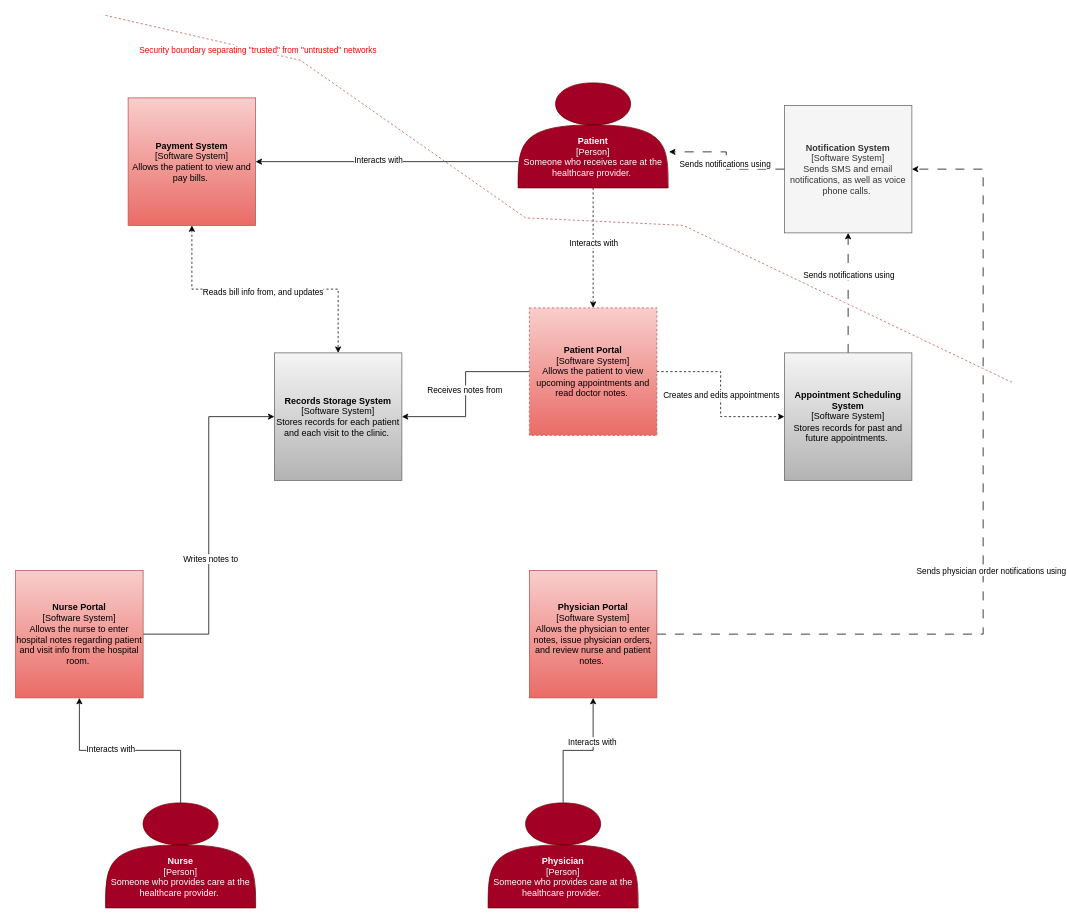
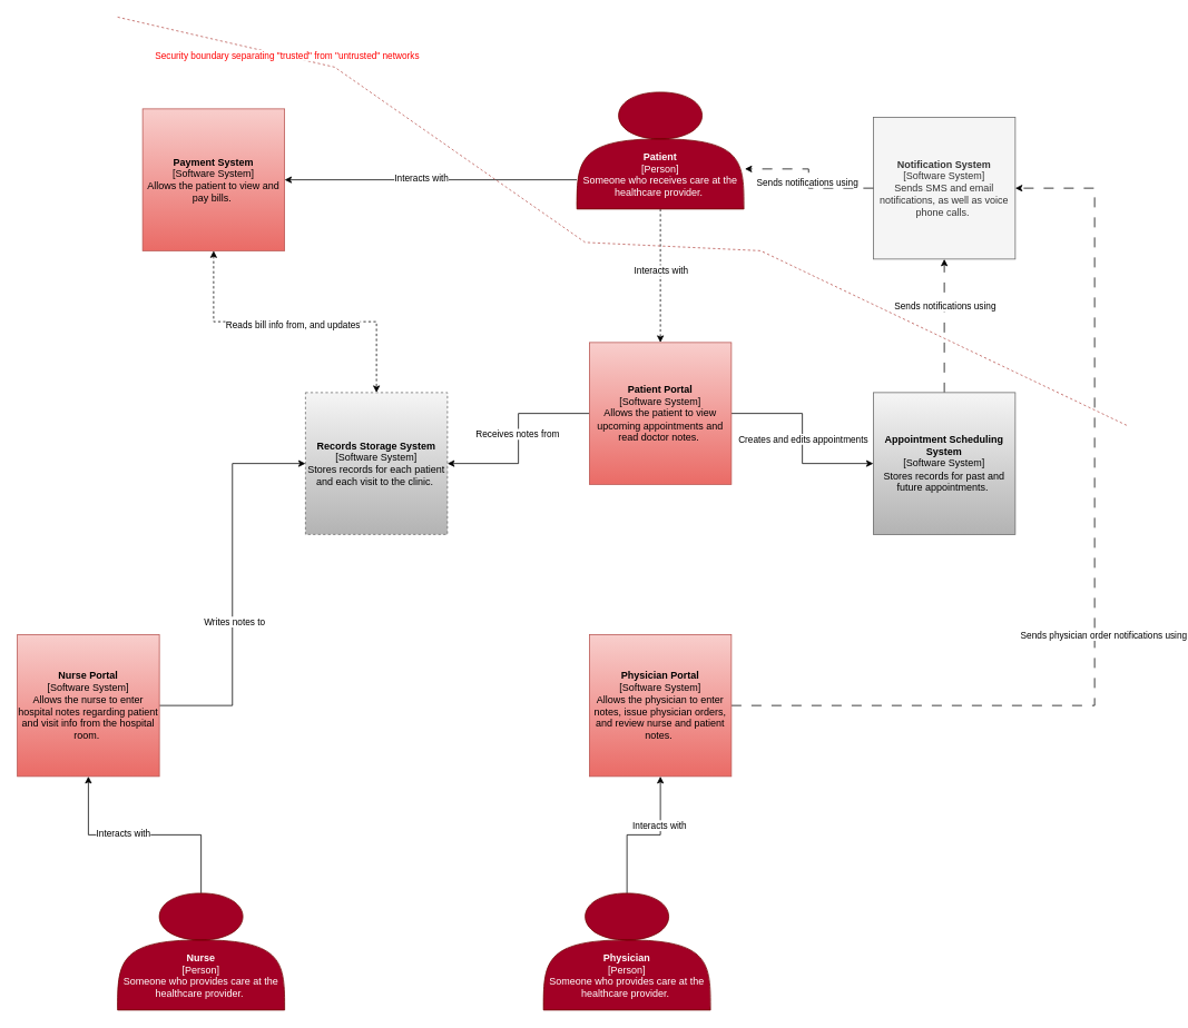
- <mxCell id="11" value="&lt;div style=&quot;&quot;&gt;&lt;b style=&quot;background-color: initial;&quot;&gt;Patient Portal&lt;/b&gt;&lt;/div&gt;[Software System]&lt;br&gt;Allows the patient to view upcoming appointments and read doctor notes.&amp;nbsp;" style="whiteSpace=wrap;html=1;aspect=fixed;fillColor=#f8cecc;strokeColor=#b85450;fillStyle=solid;gradientColor=#ea6b66;dashed=1;" parent="1" vertex="1"><mxGeometry x="705" y="410" width="170" height="170" as="geometry" /></mxCell>
+ <mxCell id="11" value="&lt;div style=&quot;&quot;&gt;&lt;b style=&quot;background-color: initial;&quot;&gt;Patient Portal&lt;/b&gt;&lt;/div&gt;[Software System]&lt;br&gt;Allows the patient to view upcoming appointments and read doctor notes.&amp;nbsp;" style="whiteSpace=wrap;html=1;aspect=fixed;fillColor=#f8cecc;strokeColor=#b85450;fillStyle=solid;gradientColor=#ea6b66;" parent="1" vertex="1"><mxGeometry x="705" y="410" width="170" height="170" as="geometry" /></mxCell>
- <mxCell id="9" style="edgeStyle=orthogonalEdgeStyle;rounded=0;orthogonalLoop=1;jettySize=auto;html=1;entryX=0;entryY=0.5;entryDx=0;entryDy=0;dashed=1;" parent="1" source="11" target="15" edge="1"><mxGeometry relative="1" as="geometry" /></mxCell>
+ <mxCell id="9" style="edgeStyle=orthogonalEdgeStyle;rounded=0;orthogonalLoop=1;jettySize=auto;html=1;entryX=0;entryY=0.5;entryDx=0;entryDy=0;" parent="1" source="11" target="15" edge="1"><mxGeometry relative="1" as="geometry" /></mxCell>
- <mxCell id="12" value="&lt;div style=&quot;&quot;&gt;&lt;b&gt;Records Storage System&lt;/b&gt;&lt;/div&gt;[Software System]&lt;br&gt;Stores records for each patient and each visit to the clinic.&amp;nbsp;" style="whiteSpace=wrap;html=1;aspect=fixed;fillColor=#f5f5f5;fillStyle=solid;strokeColor=#666666;gradientColor=#b3b3b3;" parent="1" vertex="1"><mxGeometry x="365" y="470" width="170" height="170" as="geometry" /></mxCell>
+ <mxCell id="12" value="&lt;div style=&quot;&quot;&gt;&lt;b&gt;Records Storage System&lt;/b&gt;&lt;/div&gt;[Software System]&lt;br&gt;Stores records for each patient and each visit to the clinic.&amp;nbsp;" style="whiteSpace=wrap;html=1;aspect=fixed;fillColor=#f5f5f5;fillStyle=solid;strokeColor=#666666;gradientColor=#b3b3b3;dashed=1;" parent="1" vertex="1"><mxGeometry x="365" y="470" width="170" height="170" as="geometry" /></mxCell>
